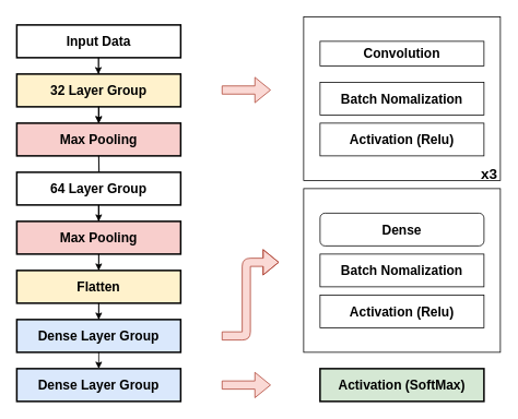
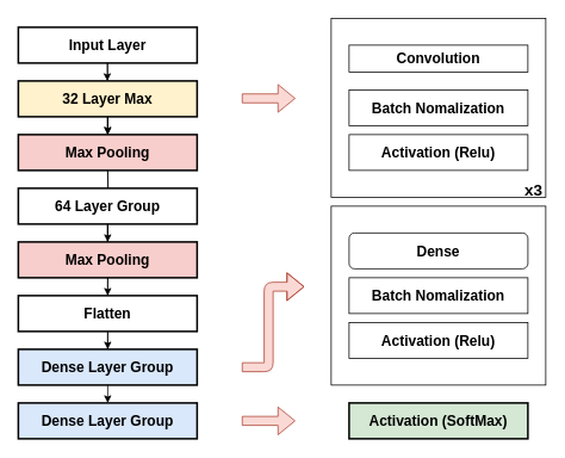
- <mxCell id="3" value="&lt;b&gt;&lt;font style=&quot;font-size: 16px&quot;&gt;Input Data&lt;/font&gt;&lt;/b&gt;" style="rounded=0;whiteSpace=wrap;html=1;strokeWidth=2;" vertex="1" parent="1"><mxGeometry x="20" y="30" width="200" height="40" as="geometry" /></mxCell>
+ <mxCell id="3" value="&lt;b&gt;&lt;font style=&quot;font-size: 16px&quot;&gt;Input Layer&lt;/font&gt;&lt;/b&gt;" style="rounded=0;whiteSpace=wrap;html=1;strokeWidth=2;" vertex="1" parent="1"><mxGeometry x="20" y="30" width="200" height="40" as="geometry" /></mxCell>
- <mxCell id="5" value="&lt;b&gt;&lt;font style=&quot;font-size: 16px&quot;&gt;32 Layer Group&lt;/font&gt;&lt;/b&gt;" style="rounded=0;whiteSpace=wrap;html=1;fillColor=#fff2cc;strokeWidth=2;" vertex="1" parent="1"><mxGeometry x="20" y="90" width="200" height="40" as="geometry" /></mxCell>
+ <mxCell id="5" value="&lt;b&gt;&lt;font style=&quot;font-size: 16px&quot;&gt;32 Layer Max&lt;/font&gt;&lt;/b&gt;" style="rounded=0;whiteSpace=wrap;html=1;fillColor=#fff2cc;strokeWidth=2;" vertex="1" parent="1"><mxGeometry x="20" y="90" width="200" height="40" as="geometry" /></mxCell>
- <mxCell id="30" value="&lt;b&gt;&lt;font style=&quot;font-size: 16px&quot;&gt;Flatten&lt;/font&gt;&lt;/b&gt;" style="rounded=0;whiteSpace=wrap;html=1;strokeWidth=2;fillColor=#fff2cc;" vertex="1" parent="1"><mxGeometry x="20" y="330" width="200" height="40" as="geometry" /></mxCell>
+ <mxCell id="30" value="&lt;b&gt;&lt;font style=&quot;font-size: 16px&quot;&gt;Flatten&lt;/font&gt;&lt;/b&gt;" style="rounded=0;whiteSpace=wrap;html=1;strokeWidth=2;" vertex="1" parent="1"><mxGeometry x="20" y="330" width="200" height="40" as="geometry" /></mxCell>
